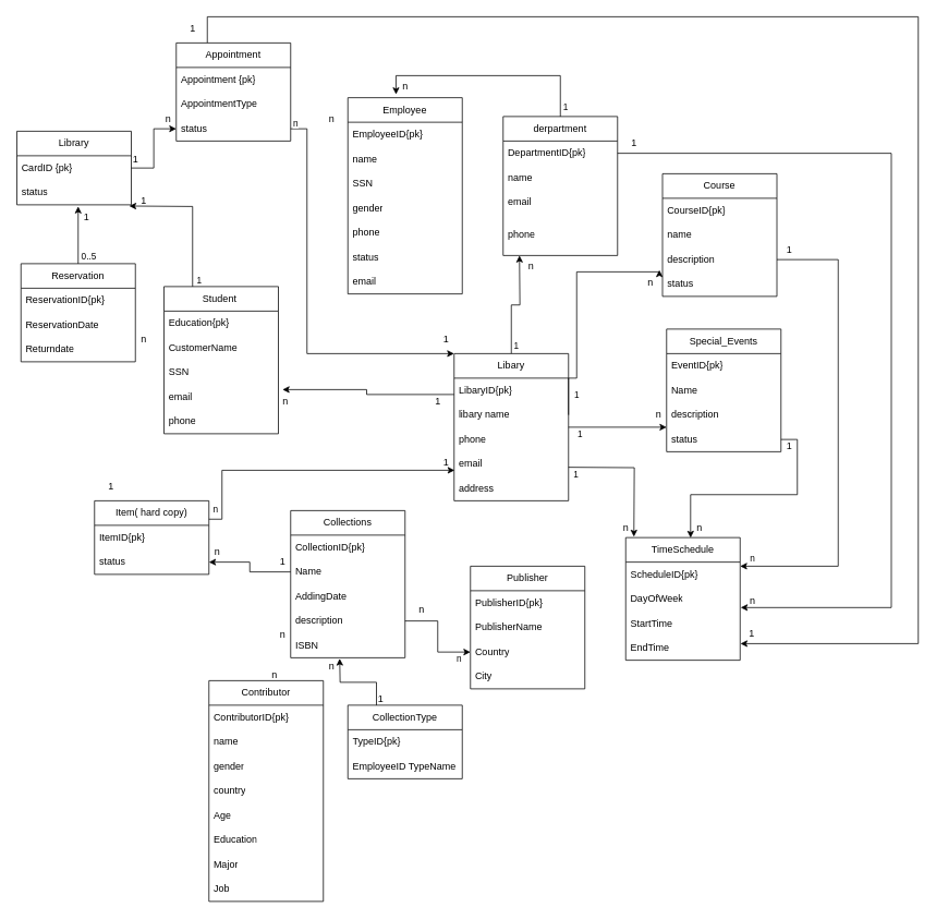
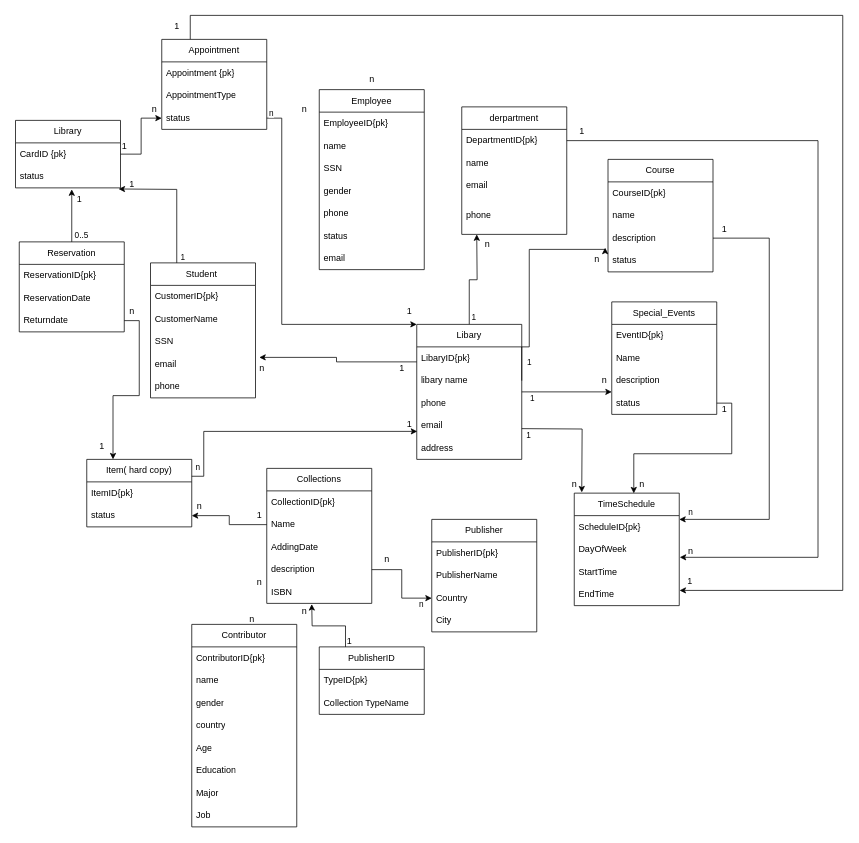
- <mxCell id="76" style="edgeStyle=orthogonalEdgeStyle;rounded=0;orthogonalLoop=1;jettySize=auto;html=1;exitX=0.5;exitY=0;exitDx=0;exitDy=0;entryX=0.421;entryY=-0.017;entryDx=0;entryDy=0;entryPerimeter=0;" parent="1" source="78" target="68" edge="1"><mxGeometry relative="1" as="geometry"><mxPoint x="475" y="92" as="targetPoint" /><Array as="points"><mxPoint x="685" y="92" /><mxPoint x="484" y="92" /></Array></mxGeometry></mxCell>
- <mxCell id="77" value="1&amp;nbsp;" style="edgeLabel;html=1;align=center;verticalAlign=middle;resizable=0;points=[];" parent="76" vertex="1" connectable="0"><mxGeometry x="-0.854" y="-7" relative="1" as="geometry"><mxPoint y="8" as="offset" /></mxGeometry></mxCell>
- <mxCell id="19" value="Education{pk}" style="text;strokeColor=none;fillColor=none;align=left;verticalAlign=middle;spacingLeft=4;spacingRight=4;overflow=hidden;points=[[0,0.5],[1,0.5]];portConstraint=eastwest;rotatable=0;whiteSpace=wrap;html=1;" parent="18" vertex="1"><mxGeometry y="30" width="140" height="30" as="geometry" /></mxCell>
+ <mxCell id="19" value="CustomerID{pk}" style="text;strokeColor=none;fillColor=none;align=left;verticalAlign=middle;spacingLeft=4;spacingRight=4;overflow=hidden;points=[[0,0.5],[1,0.5]];portConstraint=eastwest;rotatable=0;whiteSpace=wrap;html=1;" parent="18" vertex="1"><mxGeometry y="30" width="140" height="30" as="geometry" /></mxCell>
+ <mxCell id="93" style="edgeStyle=orthogonalEdgeStyle;rounded=0;orthogonalLoop=1;jettySize=auto;html=1;entryX=0.25;entryY=0;entryDx=0;entryDy=0;" parent="1" source="15" target="26" edge="1"><mxGeometry relative="1" as="geometry"><mxPoint x="185" y="582" as="targetPoint" /></mxGeometry></mxCell>
- <mxCell id="45" value="CollectionType" style="swimlane;fontStyle=0;childLayout=stackLayout;horizontal=1;startSize=30;horizontalStack=0;resizeParent=1;resizeParentMax=0;resizeLast=0;collapsible=1;marginBottom=0;whiteSpace=wrap;html=1;" parent="1" vertex="1"><mxGeometry x="425" y="862" width="140" height="90" as="geometry" /></mxCell>
+ <mxCell id="45" value="PublisherID" style="swimlane;fontStyle=0;childLayout=stackLayout;horizontal=1;startSize=30;horizontalStack=0;resizeParent=1;resizeParentMax=0;resizeLast=0;collapsible=1;marginBottom=0;whiteSpace=wrap;html=1;" parent="1" vertex="1"><mxGeometry x="425" y="862" width="140" height="90" as="geometry" /></mxCell>
- <mxCell id="47" value="EmployeeID TypeName" style="text;strokeColor=none;fillColor=none;align=left;verticalAlign=middle;spacingLeft=4;spacingRight=4;overflow=hidden;points=[[0,0.5],[1,0.5]];portConstraint=eastwest;rotatable=0;whiteSpace=wrap;html=1;" parent="45" vertex="1"><mxGeometry y="60" width="140" height="30" as="geometry" /></mxCell>
+ <mxCell id="47" value="Collection TypeName" style="text;strokeColor=none;fillColor=none;align=left;verticalAlign=middle;spacingLeft=4;spacingRight=4;overflow=hidden;points=[[0,0.5],[1,0.5]];portConstraint=eastwest;rotatable=0;whiteSpace=wrap;html=1;" parent="45" vertex="1"><mxGeometry y="60" width="140" height="30" as="geometry" /></mxCell>
